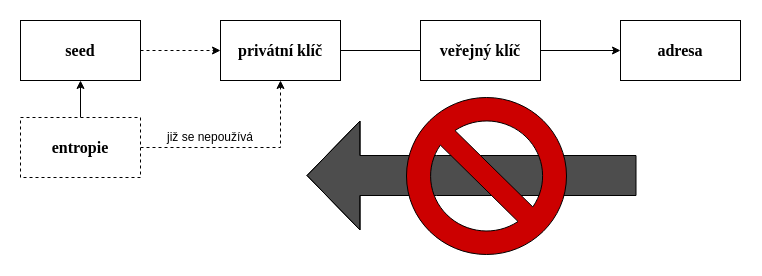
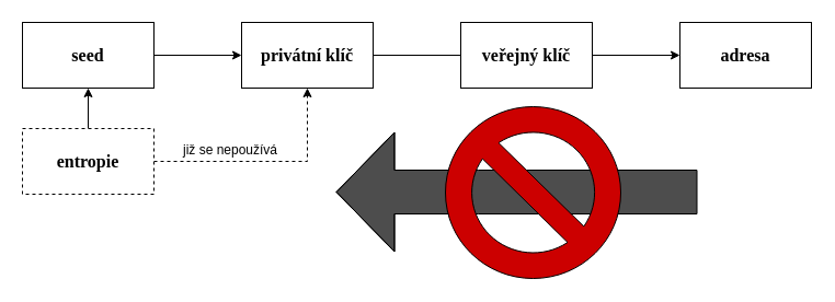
- <mxCell id="10" style="edgeStyle=orthogonalEdgeStyle;rounded=0;orthogonalLoop=1;jettySize=auto;html=1;dashed=1;" edge="1" parent="1" source="11" target="6"><mxGeometry relative="1" as="geometry" /></mxCell>
+ <mxCell id="10" style="edgeStyle=orthogonalEdgeStyle;rounded=0;orthogonalLoop=1;jettySize=auto;html=1;" edge="1" parent="1" source="11" target="6"><mxGeometry relative="1" as="geometry" /></mxCell>
